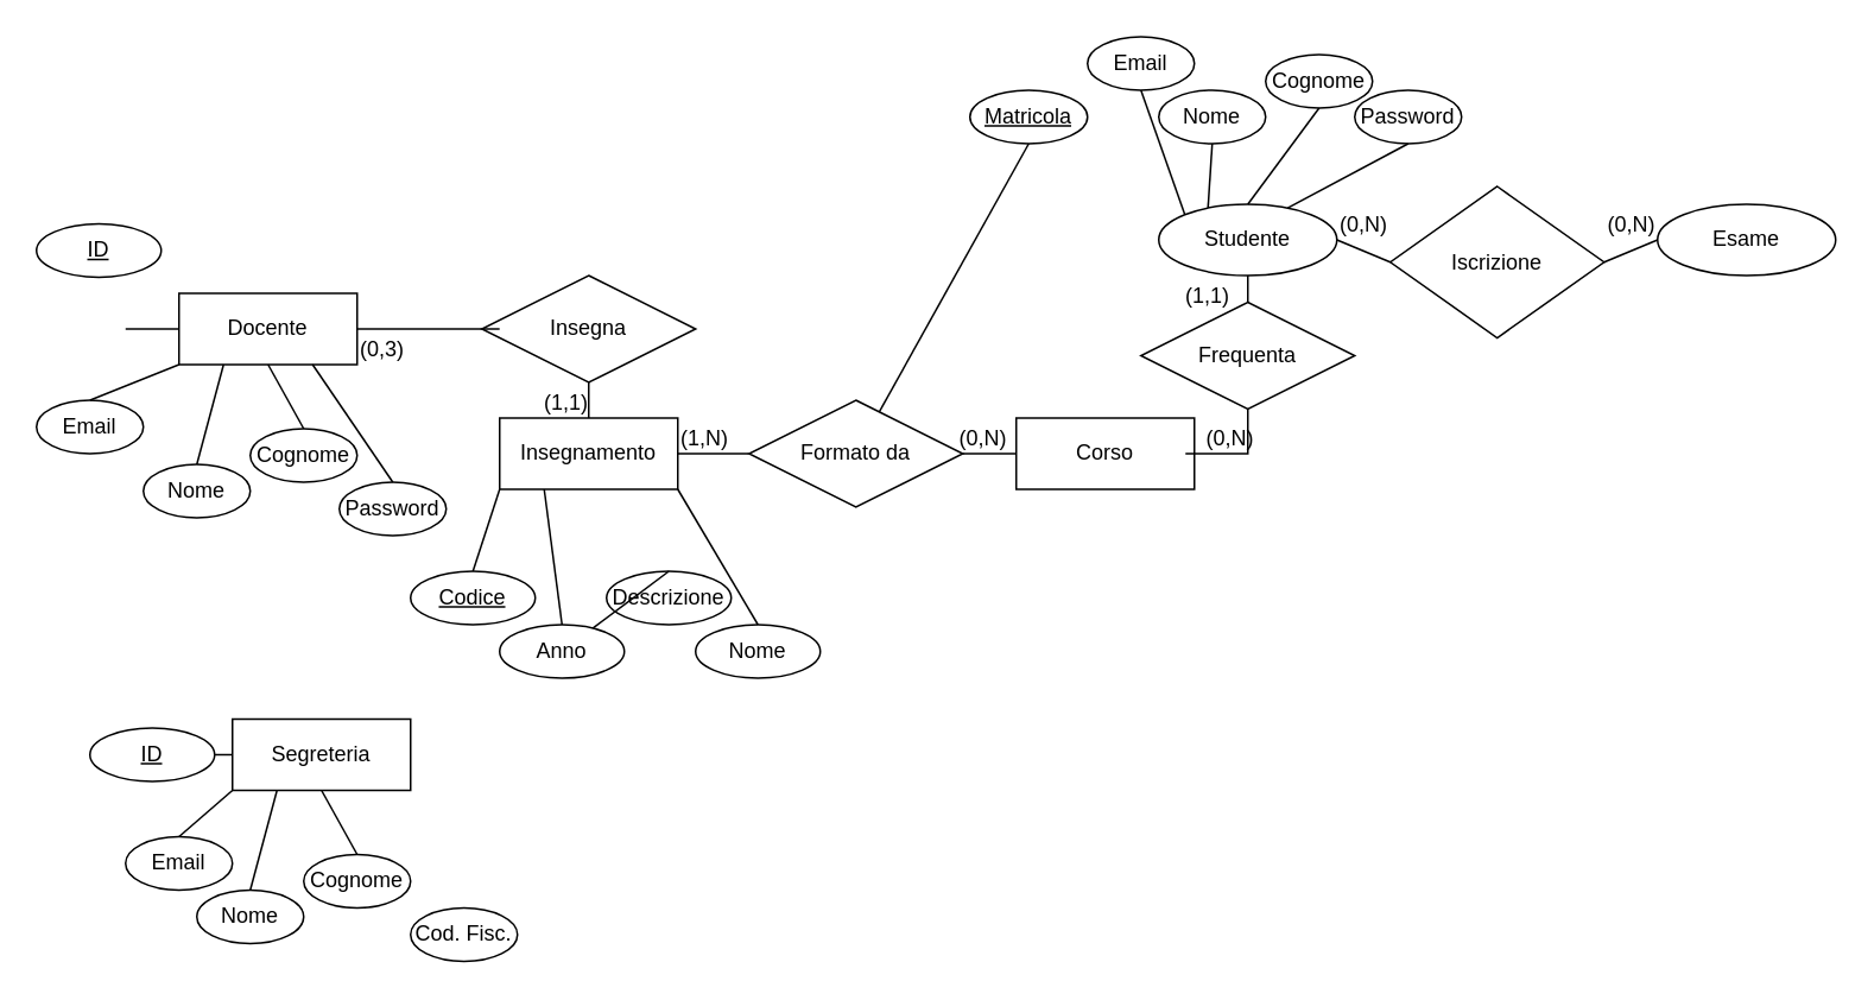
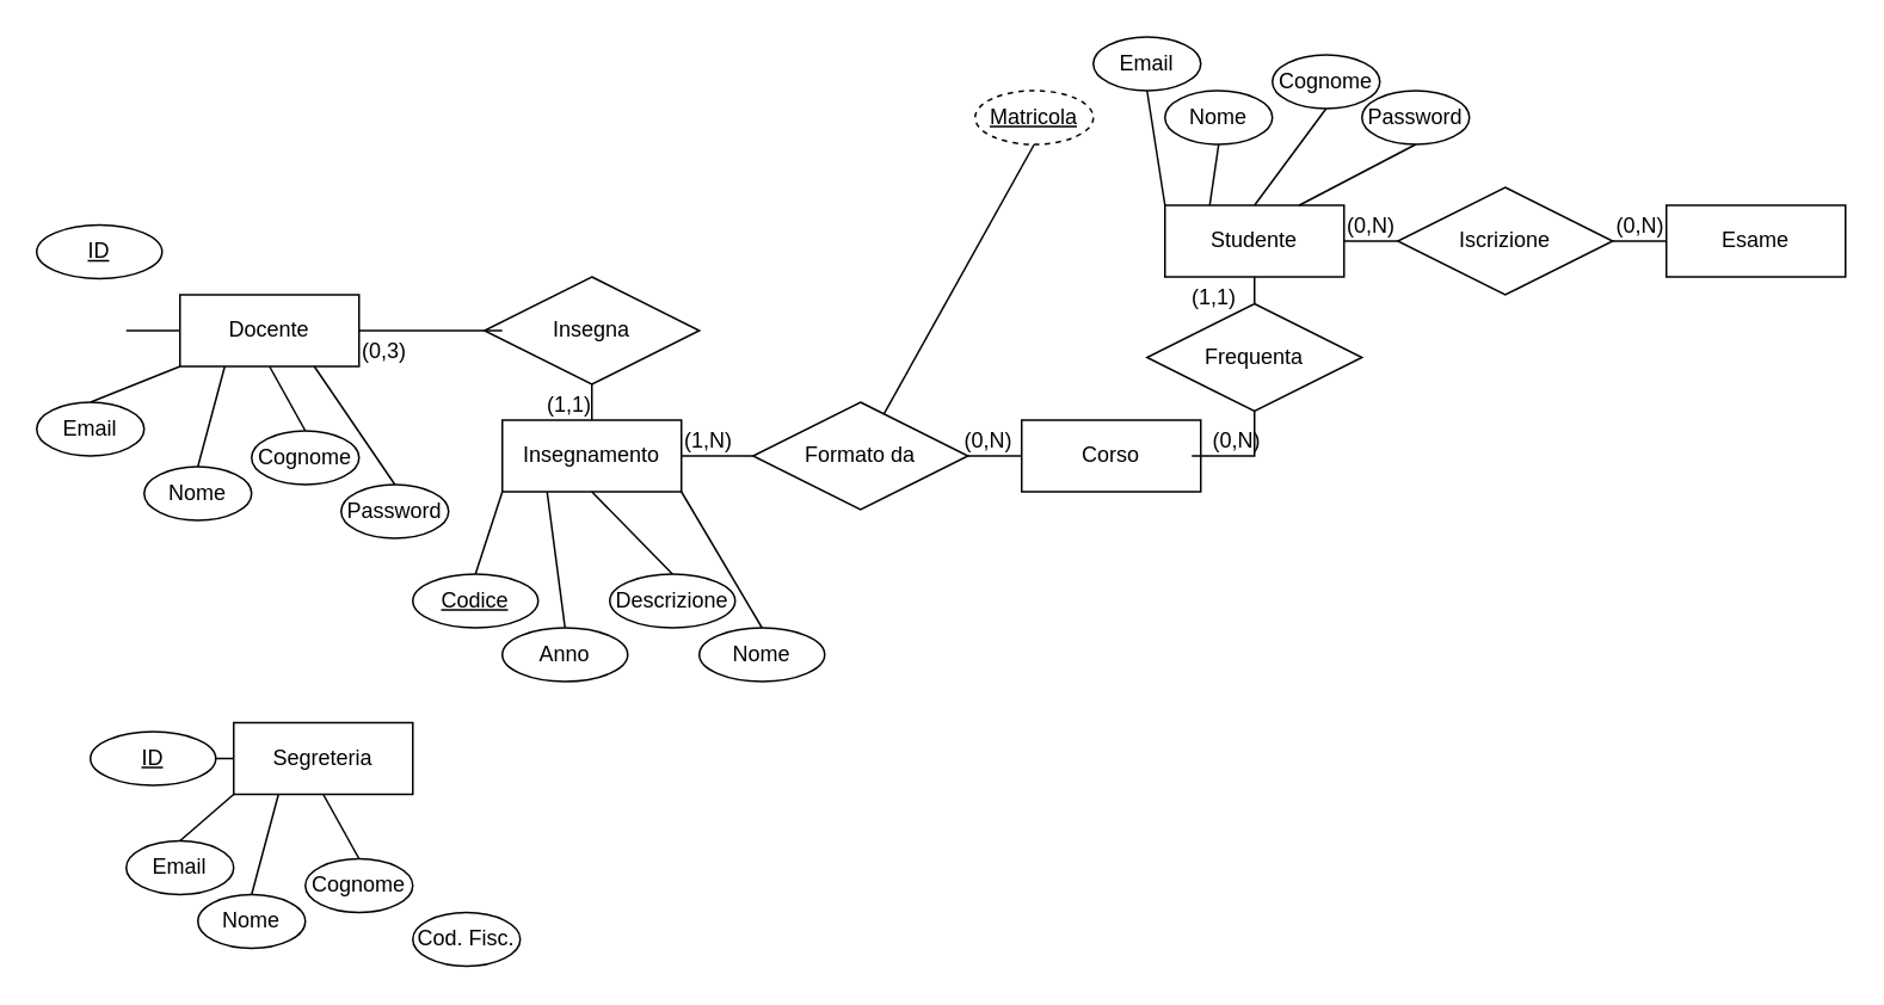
- <mxCell id="44" value="Matricola" style="ellipse;whiteSpace=wrap;html=1;align=center;fontStyle=4" vertex="1" parent="1"><mxGeometry x="544" y="50" width="66" height="30" as="geometry" /></mxCell>
+ <mxCell id="44" value="Matricola" style="ellipse;whiteSpace=wrap;html=1;align=center;fontStyle=4;dashed=1;" vertex="1" parent="1"><mxGeometry x="544" y="50" width="66" height="30" as="geometry" /></mxCell>
- <mxCell id="4" value="Studente" style="ellipse;whiteSpace=wrap;html=1;align=center;" parent="1" vertex="1"><mxGeometry x="650" y="114" width="100" height="40" as="geometry" /></mxCell>
+ <mxCell id="4" value="Studente" style="whiteSpace=wrap;html=1;align=center;" parent="1" vertex="1"><mxGeometry x="650" y="114" width="100" height="40" as="geometry" /></mxCell>
- <mxCell id="7" value="Esame" style="ellipse;whiteSpace=wrap;html=1;align=center;" parent="1" vertex="1"><mxGeometry x="930" y="114" width="100" height="40" as="geometry" /></mxCell>
+ <mxCell id="7" value="Esame" style="whiteSpace=wrap;html=1;align=center;" parent="1" vertex="1"><mxGeometry x="930" y="114" width="100" height="40" as="geometry" /></mxCell>
- <mxCell id="10" value="Iscrizione" style="shape=rhombus;perimeter=rhombusPerimeter;whiteSpace=wrap;html=1;align=center;" parent="1" vertex="1"><mxGeometry x="780" y="104" width="120" height="85" as="geometry" /></mxCell>
+ <mxCell id="10" value="Iscrizione" style="shape=rhombus;perimeter=rhombusPerimeter;whiteSpace=wrap;html=1;align=center;" parent="1" vertex="1"><mxGeometry x="780" y="104" width="120" height="60" as="geometry" /></mxCell>
- <mxCell id="64" value="" style="endArrow=none;html=1;rounded=0;exitX=0.5;exitY=0;exitDx=0;exitDy=0;" edge="1" parent="1" source="60" target="59"><mxGeometry relative="1" as="geometry"><mxPoint x="490" y="310" as="sourcePoint" /><mxPoint x="650" y="310" as="targetPoint" /></mxGeometry></mxCell>
+ <mxCell id="64" value="" style="endArrow=none;html=1;rounded=0;exitX=0.5;exitY=0;exitDx=0;exitDy=0;entryX=0.5;entryY=1;entryDx=0;entryDy=0;" edge="1" parent="1" source="60" target="6"><mxGeometry relative="1" as="geometry"><mxPoint x="490" y="310" as="sourcePoint" /><mxPoint x="650" y="310" as="targetPoint" /></mxGeometry></mxCell>
